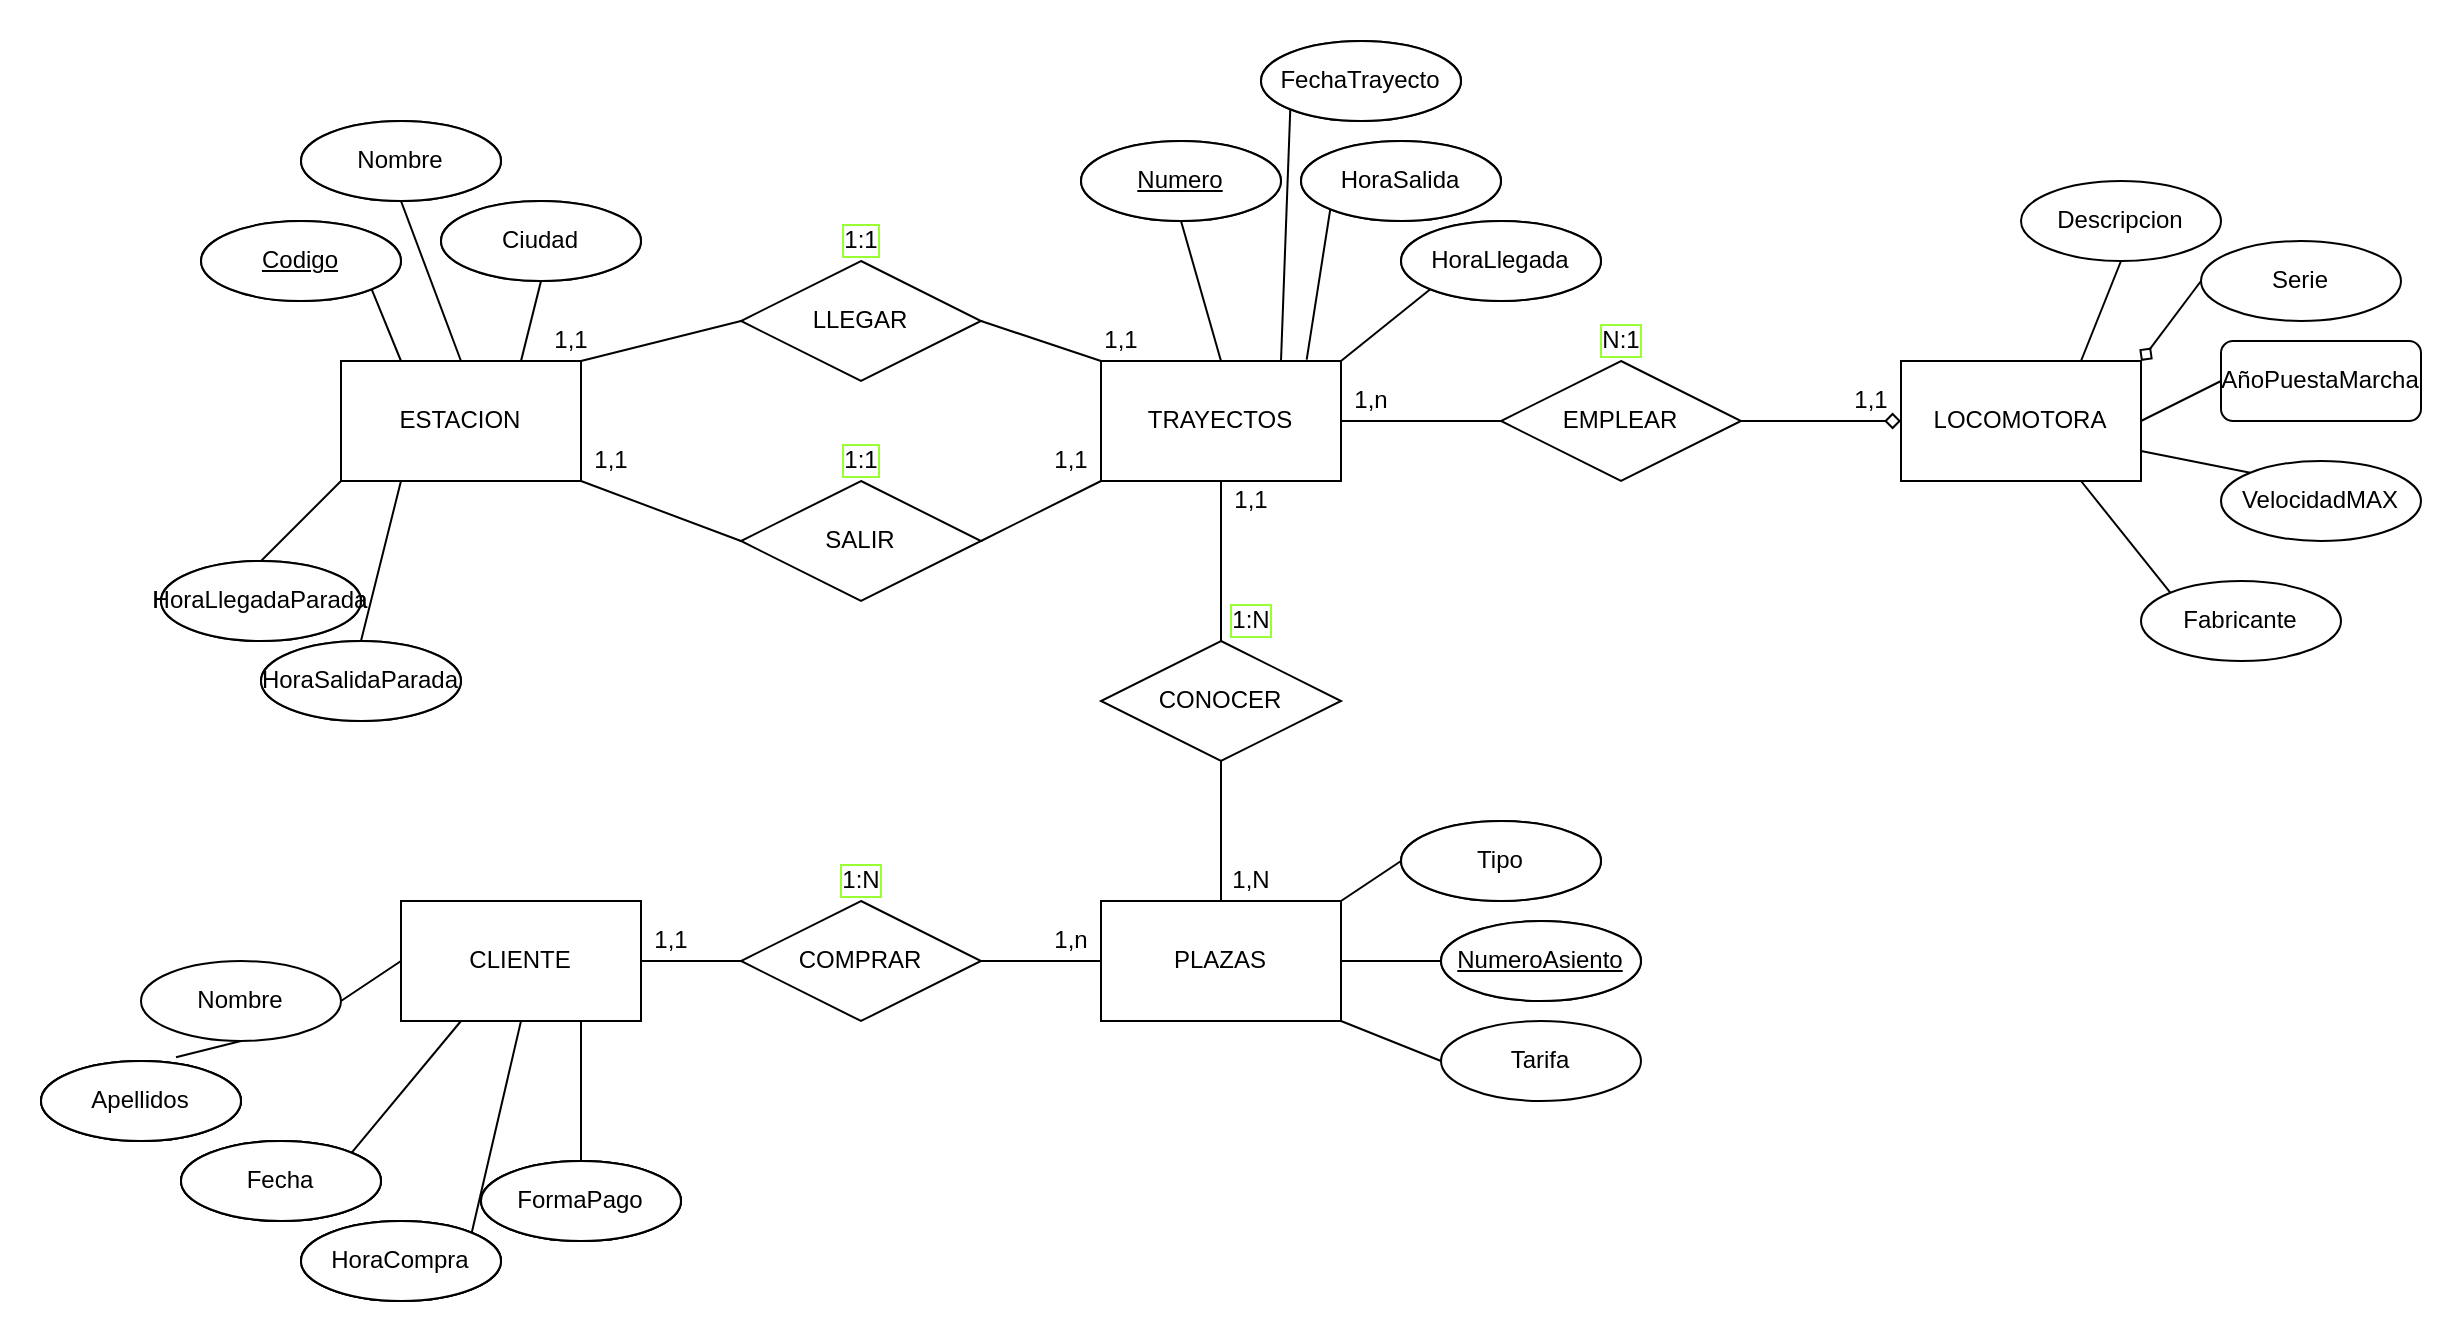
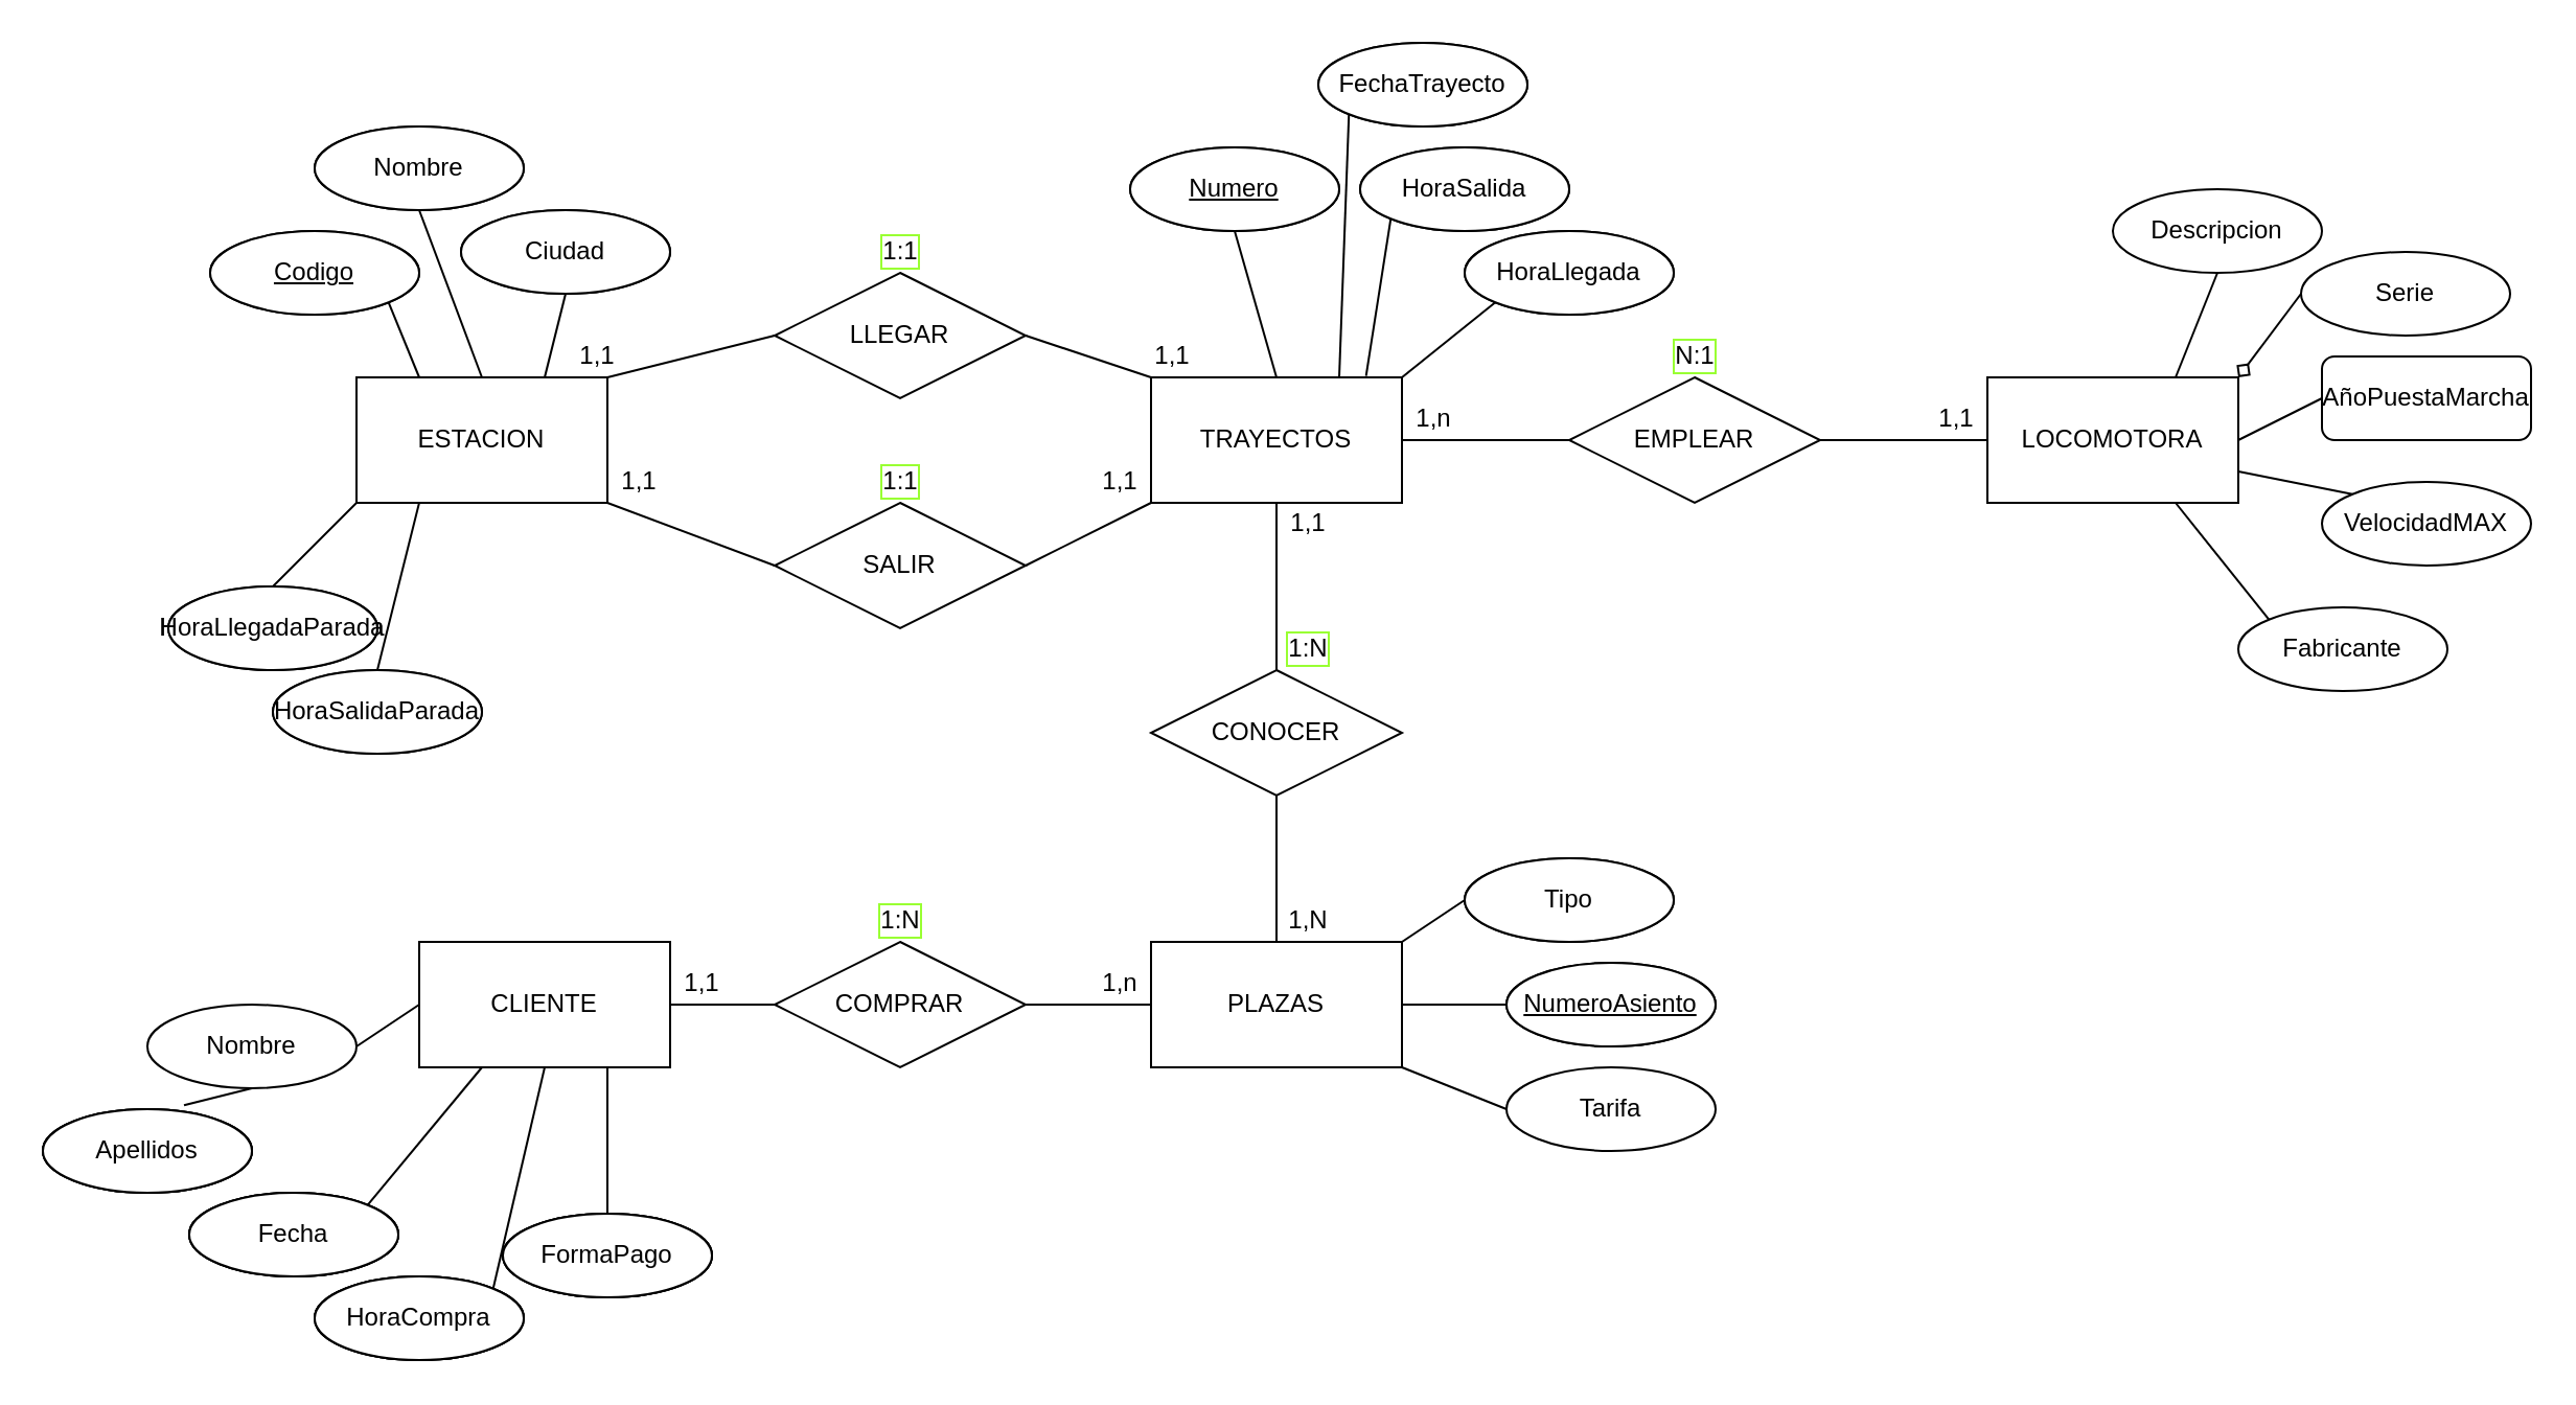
- <mxCell id="73" style="edgeStyle=none;rounded=0;orthogonalLoop=1;jettySize=auto;html=1;exitX=1;exitY=0.5;exitDx=0;exitDy=0;entryX=0;entryY=0.5;entryDx=0;entryDy=0;endArrow=diamond;endFill=0;" edge="1" parent="1" source="74" target="63"><mxGeometry relative="1" as="geometry" /></mxCell>
+ <mxCell id="73" style="edgeStyle=none;rounded=0;orthogonalLoop=1;jettySize=auto;html=1;exitX=1;exitY=0.5;exitDx=0;exitDy=0;entryX=0;entryY=0.5;entryDx=0;entryDy=0;endArrow=none;endFill=0;" edge="1" parent="1" source="74" target="63"><mxGeometry relative="1" as="geometry" /></mxCell>
